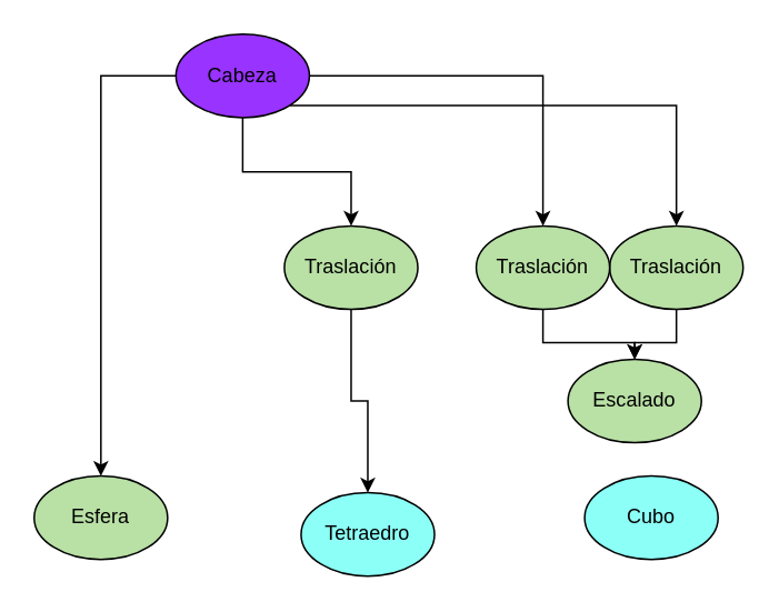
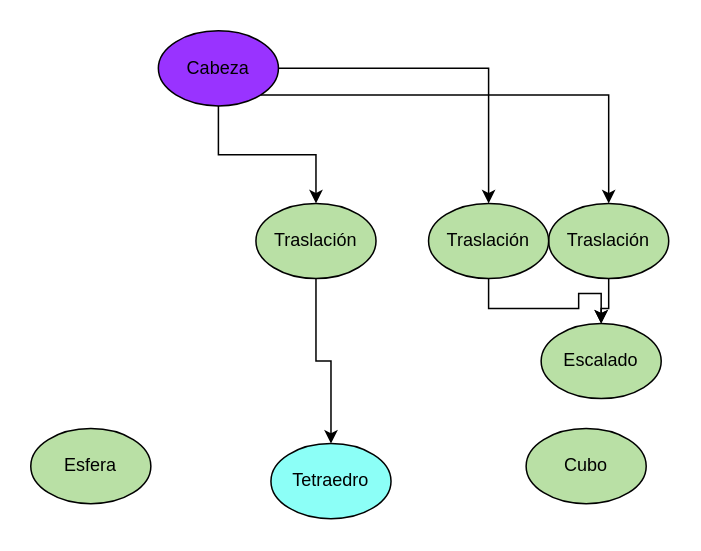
- <mxCell id="5" style="edgeStyle=orthogonalEdgeStyle;rounded=0;orthogonalLoop=1;jettySize=auto;html=1;exitX=0;exitY=0.5;exitDx=0;exitDy=0;" edge="1" parent="1" source="6" target="7"><mxGeometry relative="1" as="geometry" /></mxCell>
- <mxCell id="16" value="Escalado" style="ellipse;whiteSpace=wrap;html=1;fillColor=#B9E0A5;" vertex="1" parent="1"><mxGeometry x="340" y="215" width="80" height="50" as="geometry" /></mxCell>
+ <mxCell id="16" value="Escalado" style="ellipse;whiteSpace=wrap;html=1;fillColor=#B9E0A5;" vertex="1" parent="1"><mxGeometry x="360" y="215" width="80" height="50" as="geometry" /></mxCell>
- <mxCell id="9" value="Cubo" style="ellipse;whiteSpace=wrap;html=1;fillColor=#8CFFF7;" vertex="1" parent="1"><mxGeometry x="350" y="285" width="80" height="50" as="geometry" /></mxCell>
+ <mxCell id="9" value="Cubo" style="ellipse;whiteSpace=wrap;html=1;fillColor=#b9e0a5;" vertex="1" parent="1"><mxGeometry x="350" y="285" width="80" height="50" as="geometry" /></mxCell>
